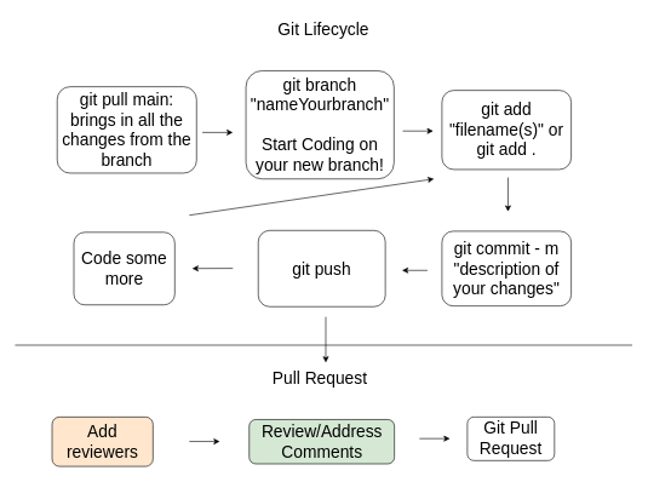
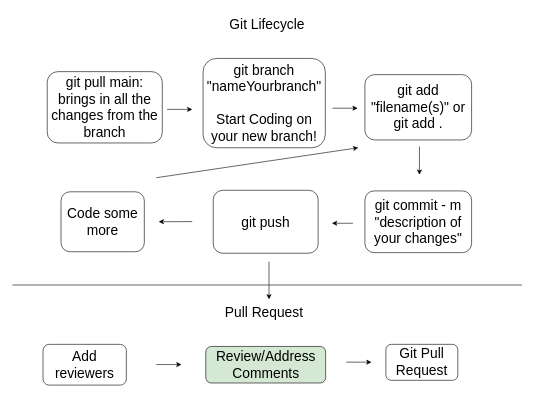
- <mxCell id="11" value="Add reviewers" style="rounded=1;whiteSpace=wrap;html=1;fontSize=23;fillColor=#ffe6cc;" vertex="1" parent="1"><mxGeometry x="71" y="574" width="139" height="68" as="geometry" /></mxCell>
+ <mxCell id="11" value="Add reviewers" style="rounded=1;whiteSpace=wrap;html=1;fontSize=23;" vertex="1" parent="1"><mxGeometry x="71" y="574" width="139" height="68" as="geometry" /></mxCell>
